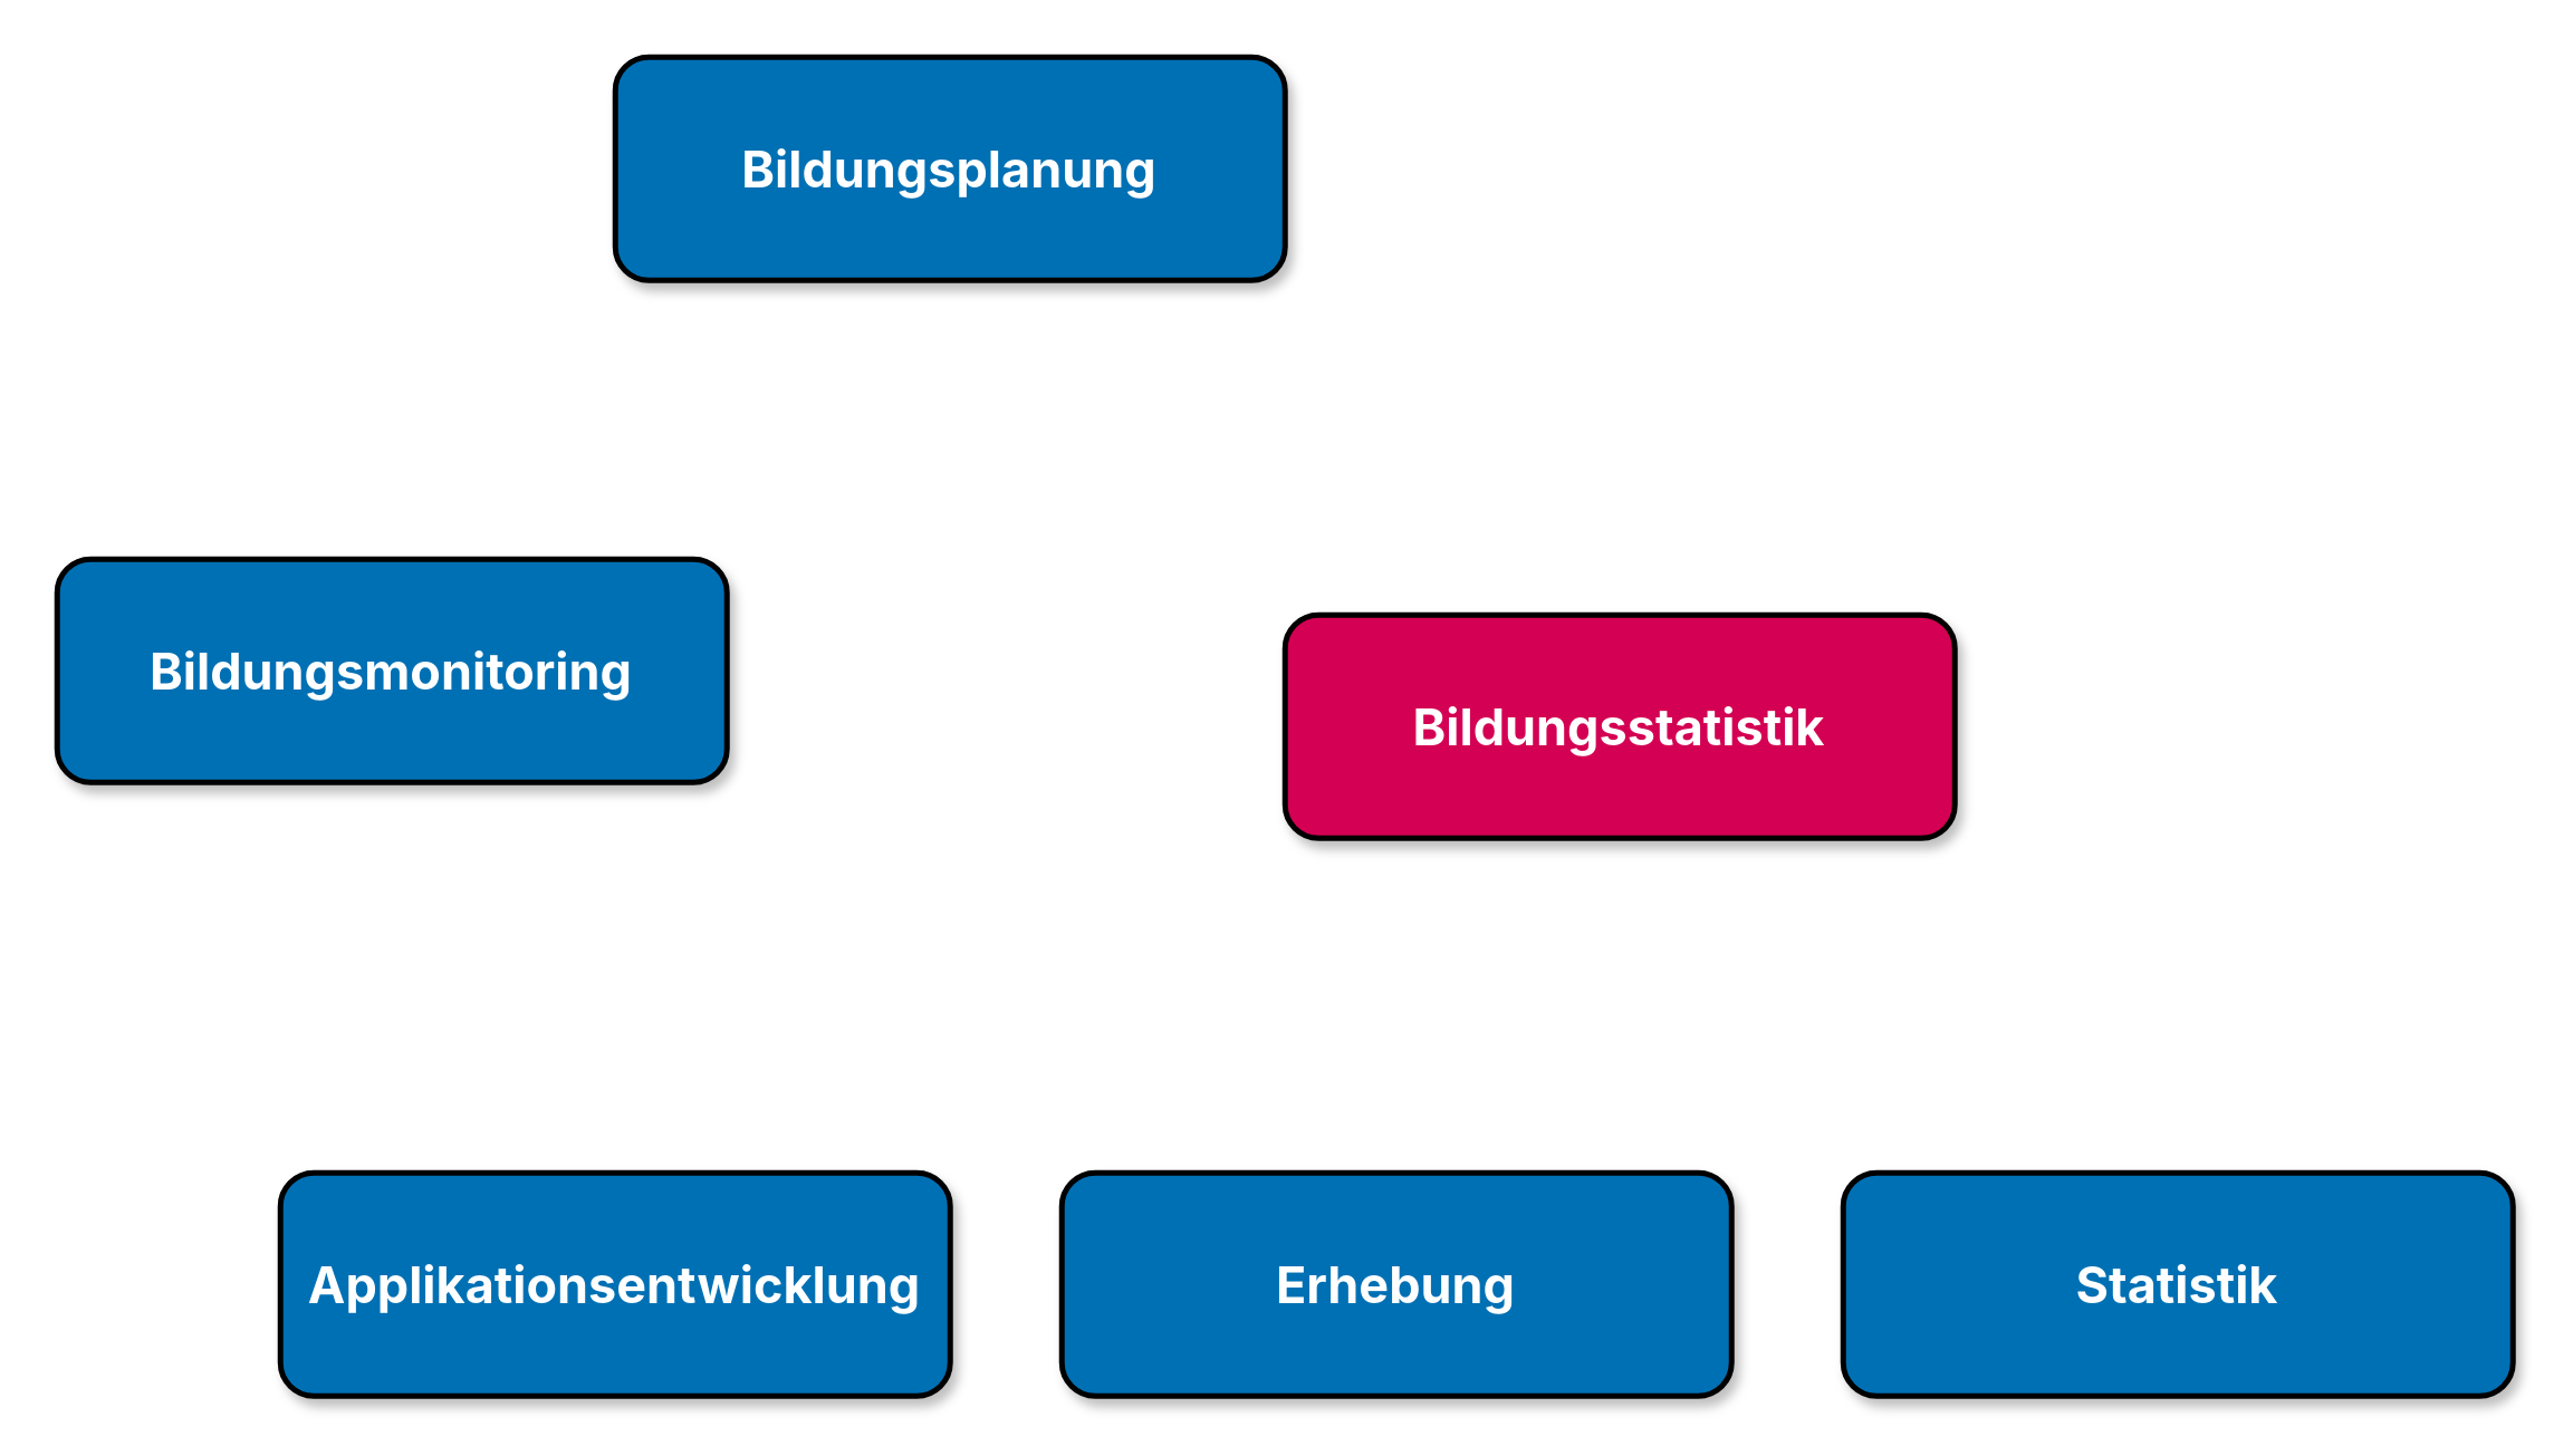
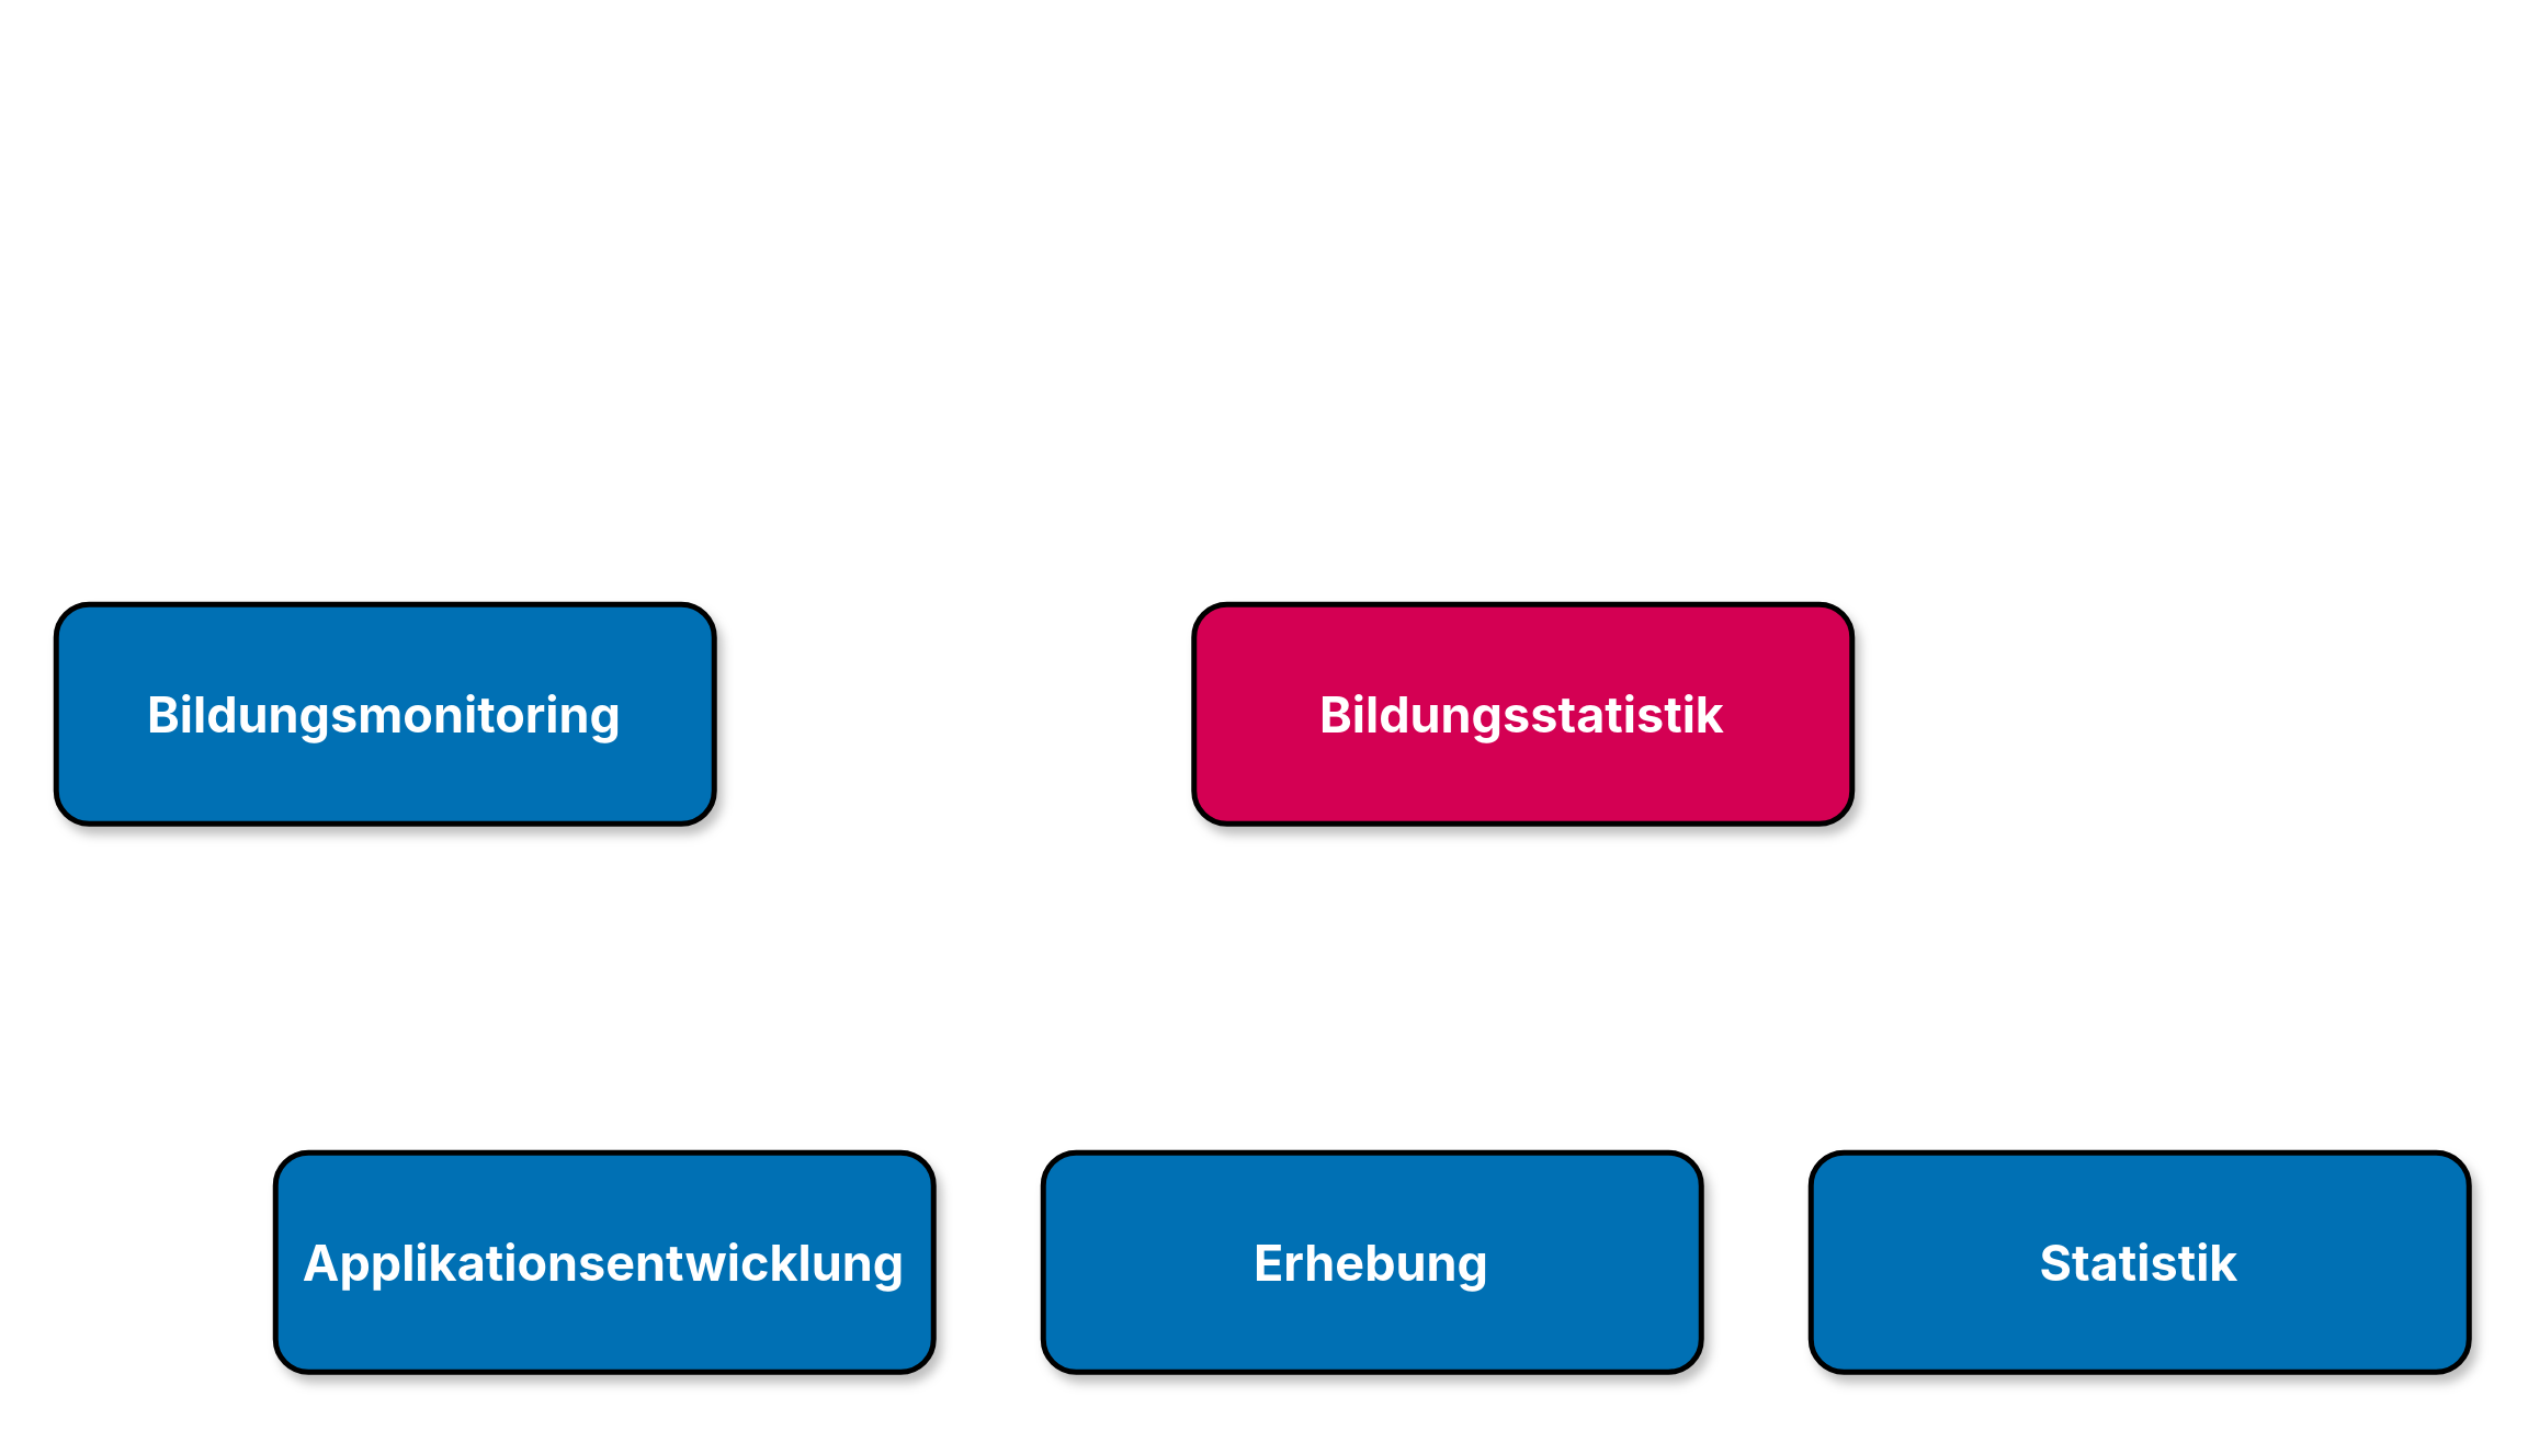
- <mxCell id="2" value="Bildungsplanung" style="rounded=1;whiteSpace=wrap;html=1;shadow=1;align=center;verticalAlign=middle;fontStyle=1;fontSize=18;fillColor=#0070B4;fontFamily=Inter;fontSource=https%3A%2F%2Ffonts.googleapis.com%2Fcss%3Ffamily%3DInter;fontColor=#FFFFFF;strokeWidth=2;" vertex="1" parent="1"><mxGeometry x="220" y="20" width="240" height="80" as="geometry" /></mxCell>
- <mxCell id="3" value="Bildungsmonitoring" style="rounded=1;whiteSpace=wrap;html=1;shadow=1;align=center;verticalAlign=middle;fontStyle=1;fontSize=18;fillColor=#0070B4;fontFamily=Inter;fontSource=https%3A%2F%2Ffonts.googleapis.com%2Fcss%3Ffamily%3DInter;fontColor=#FFFFFF;strokeWidth=2;" vertex="1" parent="1"><mxGeometry x="20" y="200" width="240" height="80" as="geometry" /></mxCell>
+ <mxCell id="3" value="Bildungsmonitoring" style="rounded=1;whiteSpace=wrap;html=1;shadow=1;align=center;verticalAlign=middle;fontStyle=1;fontSize=18;fillColor=#0070B4;fontFamily=Inter;fontSource=https%3A%2F%2Ffonts.googleapis.com%2Fcss%3Ffamily%3DInter;fontColor=#FFFFFF;strokeWidth=2;" vertex="1" parent="1"><mxGeometry x="20" y="220" width="240" height="80" as="geometry" /></mxCell>
- <mxCell id="4" value="Bildungsstatistik" style="rounded=1;whiteSpace=wrap;html=1;shadow=1;align=center;verticalAlign=middle;fontStyle=1;fontSize=18;fillColor=#D40053;fontFamily=Inter;fontSource=https%3A%2F%2Ffonts.googleapis.com%2Fcss%3Ffamily%3DInter;fontColor=#FFFFFF;strokeWidth=2;" vertex="1" parent="1"><mxGeometry x="460" y="220" width="240" height="80" as="geometry" /></mxCell>
+ <mxCell id="4" value="Bildungsstatistik" style="rounded=1;whiteSpace=wrap;html=1;shadow=1;align=center;verticalAlign=middle;fontStyle=1;fontSize=18;fillColor=#D40053;fontFamily=Inter;fontSource=https%3A%2F%2Ffonts.googleapis.com%2Fcss%3Ffamily%3DInter;fontColor=#FFFFFF;strokeWidth=2;" vertex="1" parent="1"><mxGeometry x="435" y="220" width="240" height="80" as="geometry" /></mxCell>
